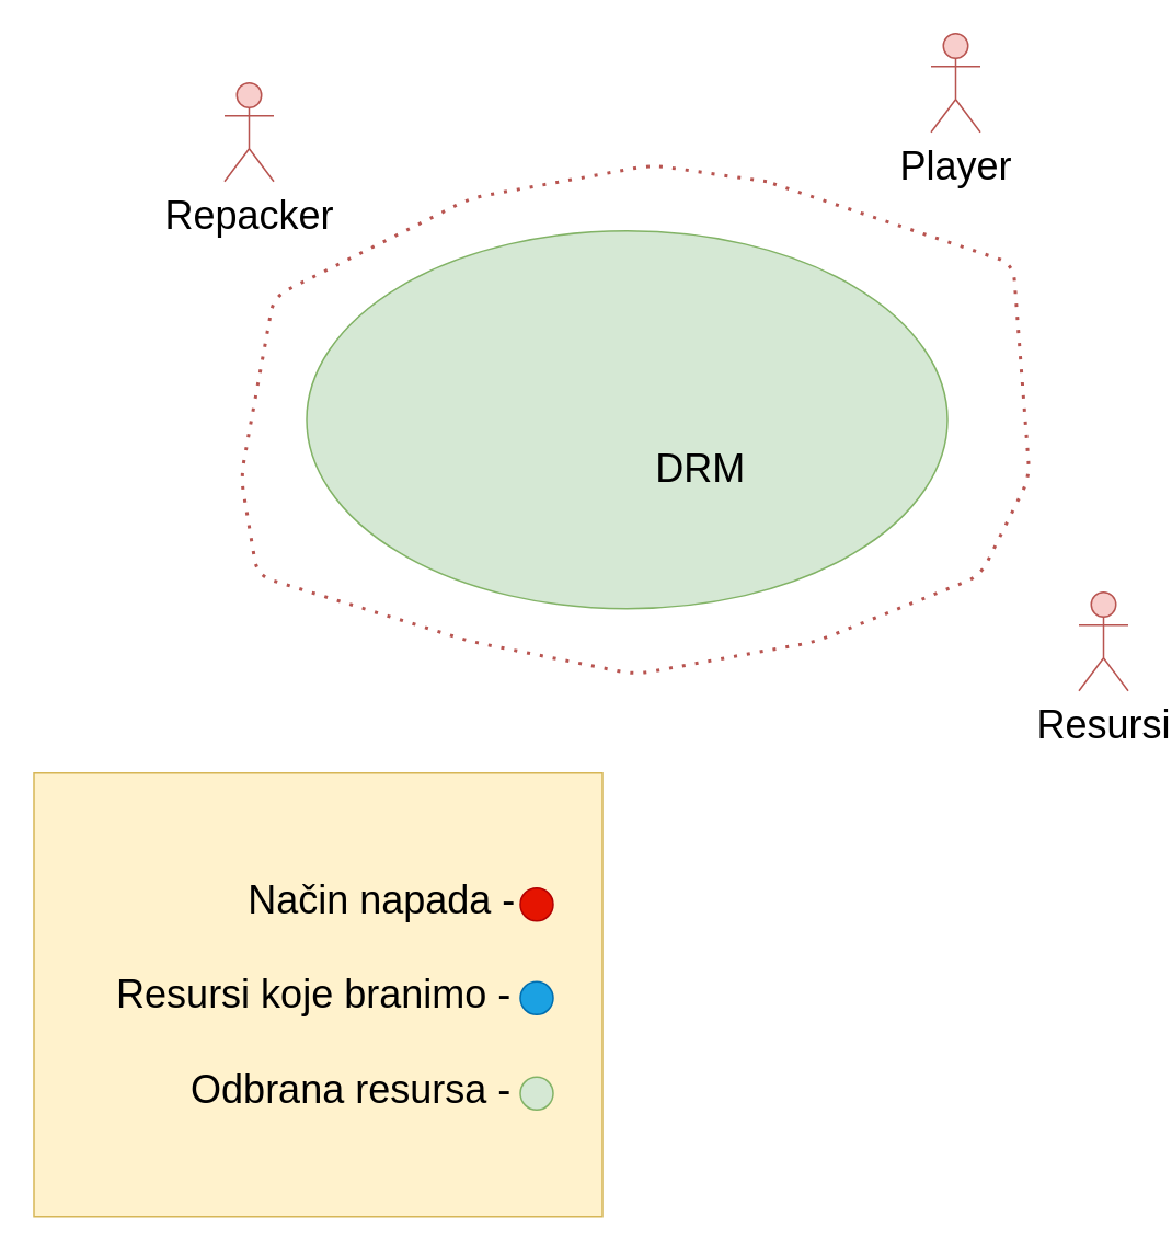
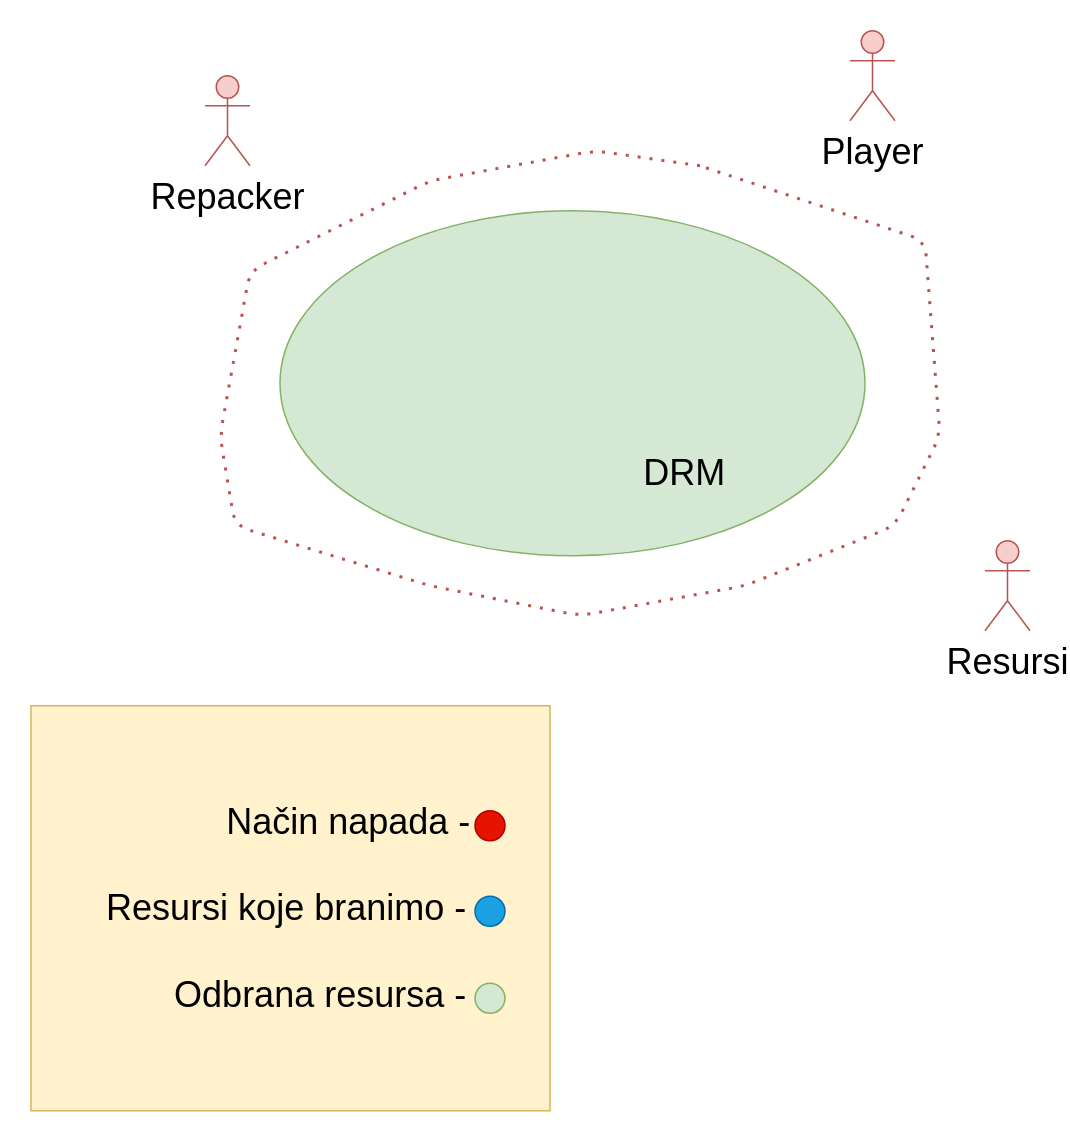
- <mxCell id="3" value="DRM" style="text;html=1;strokeColor=none;fillColor=none;align=center;verticalAlign=middle;whiteSpace=wrap;rounded=0;fontSize=24;" parent="1" vertex="1"><mxGeometry x="396" y="270" width="60" height="30" as="geometry" /></mxCell>
+ <mxCell id="3" value="DRM" style="text;html=1;strokeColor=none;fillColor=none;align=center;verticalAlign=middle;whiteSpace=wrap;rounded=0;fontSize=24;" parent="1" vertex="1"><mxGeometry x="426" y="300" width="60" height="30" as="geometry" /></mxCell>
